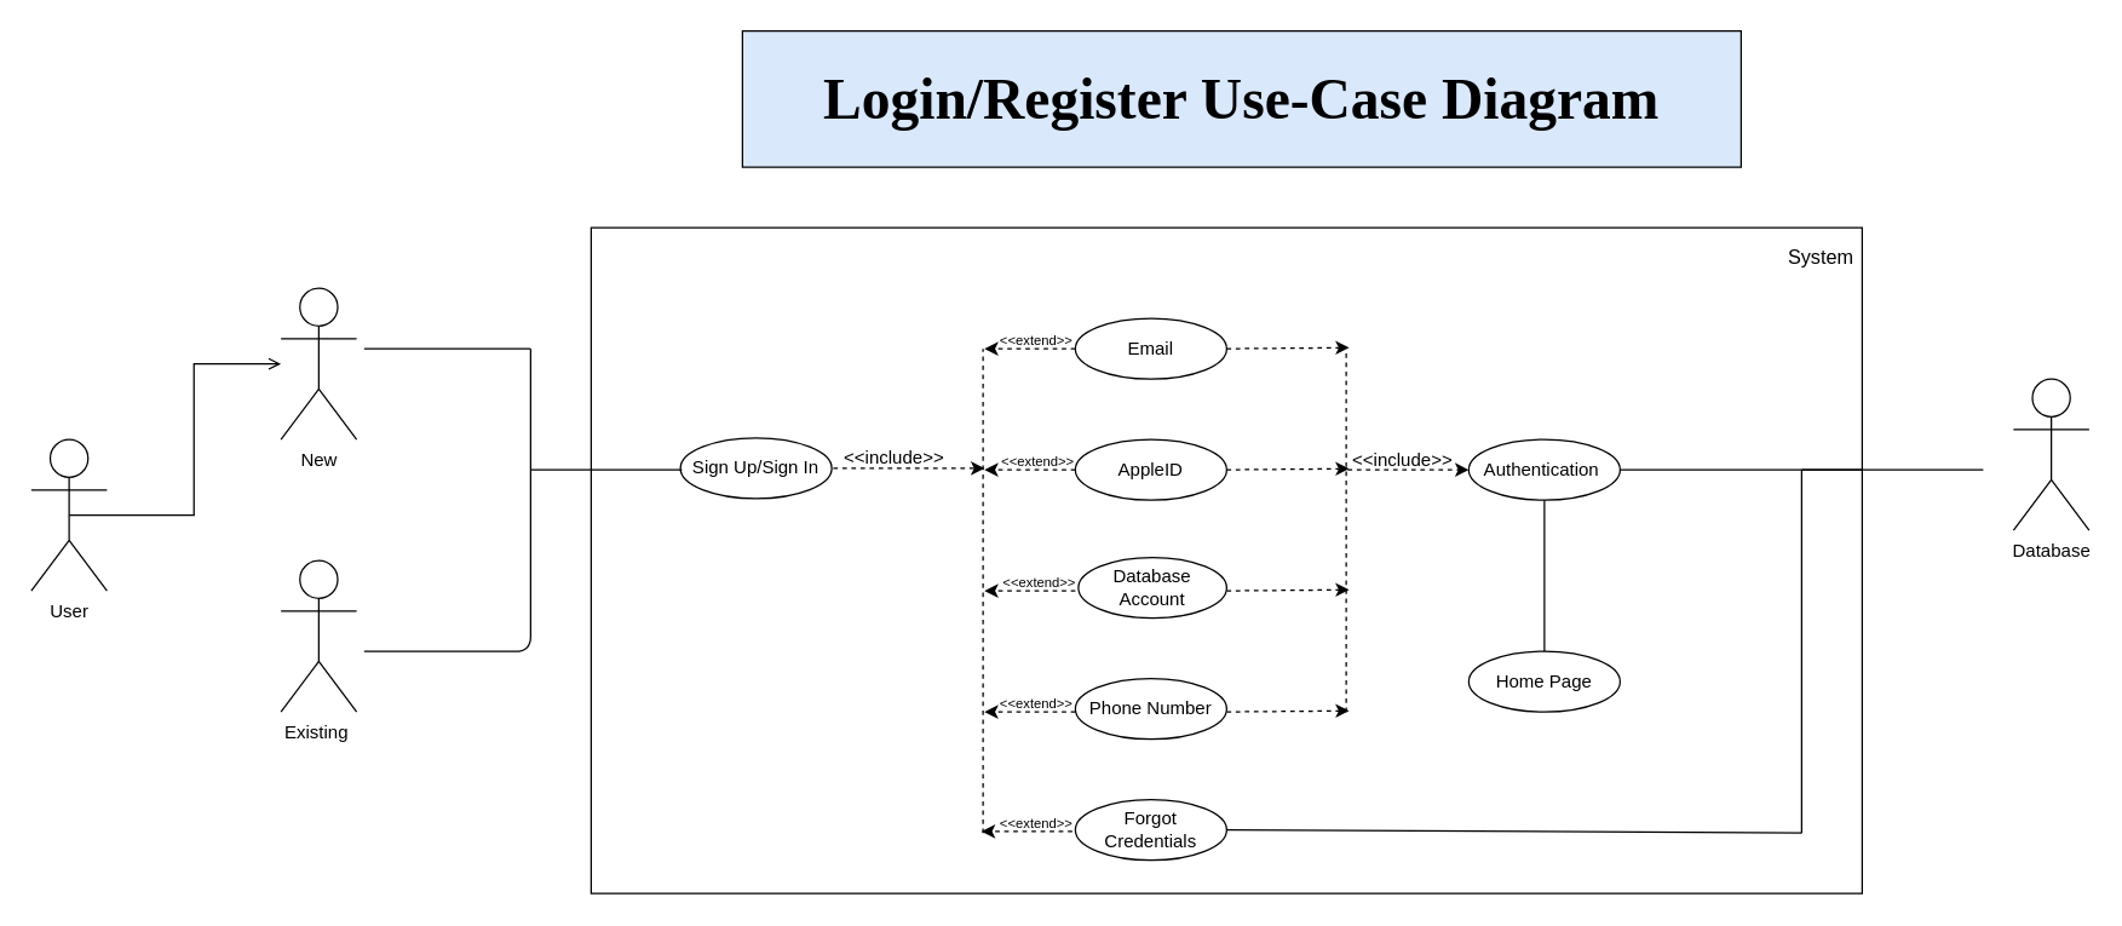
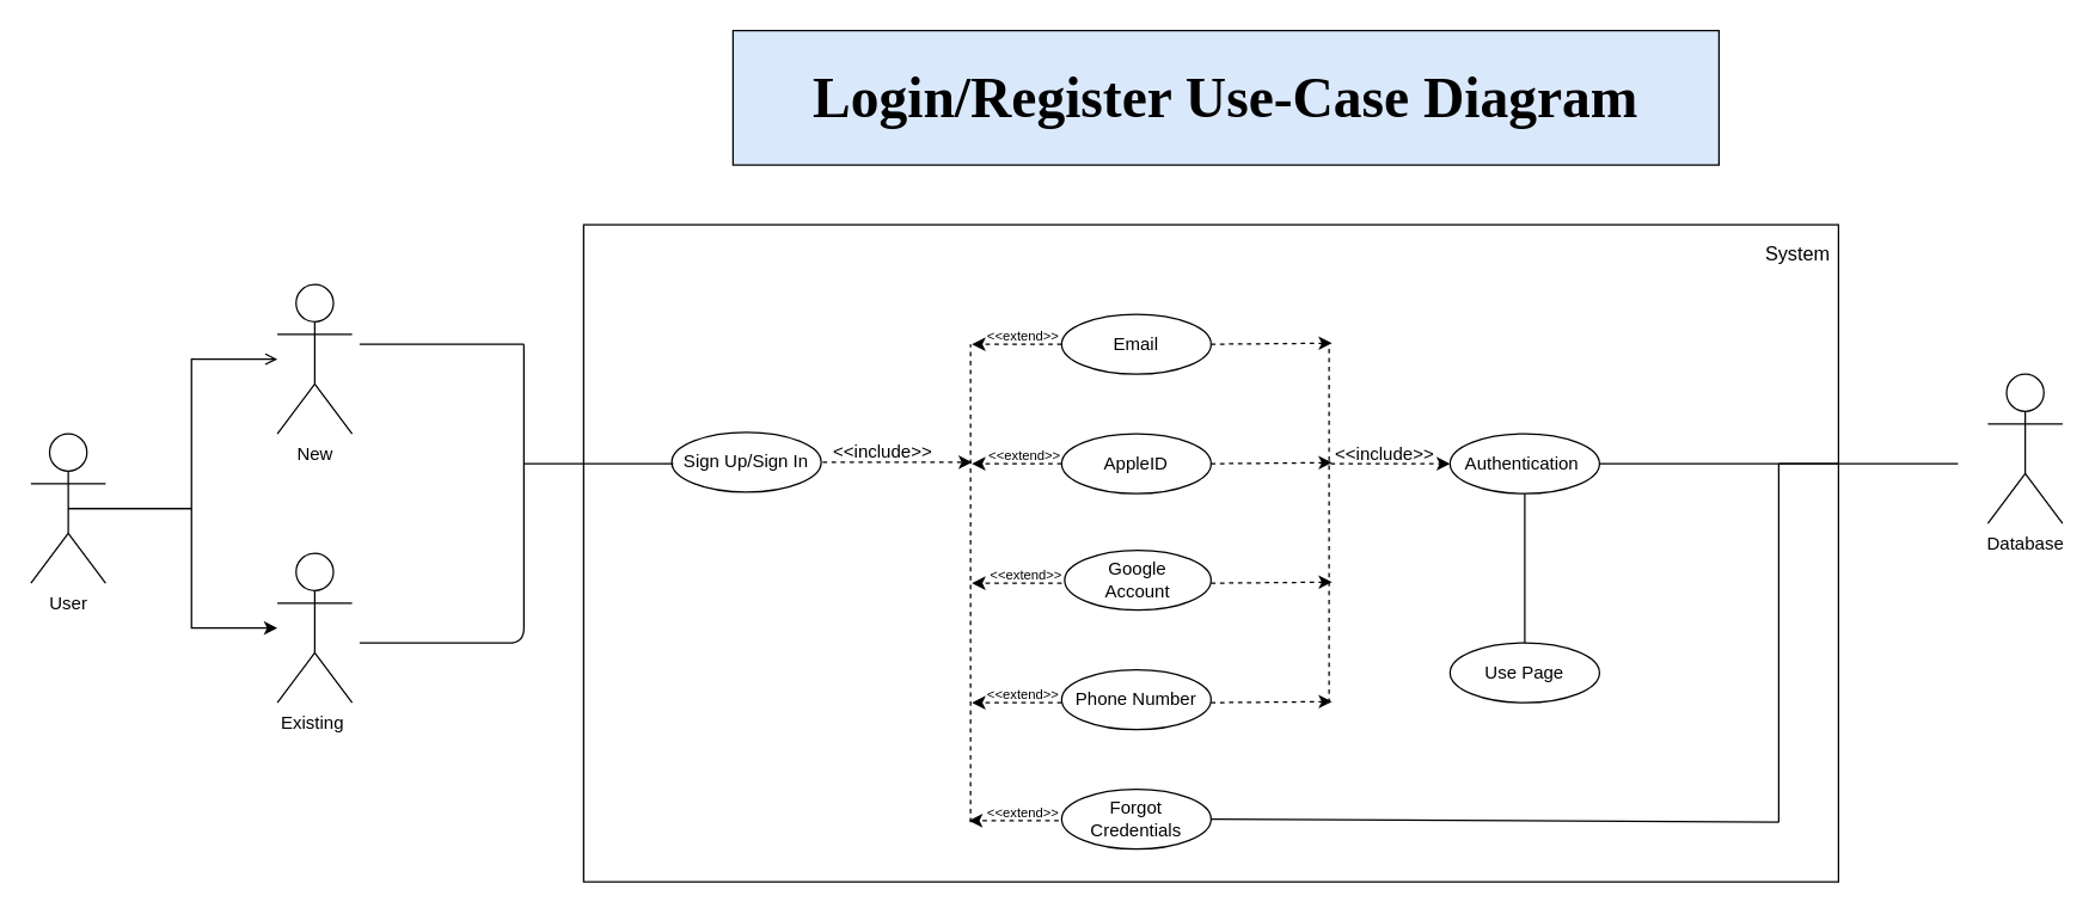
- <mxCell id="4" value="Database&lt;br&gt;Account" style="ellipse;whiteSpace=wrap;html=1;" parent="1" vertex="1"><mxGeometry x="712" y="368" width="98" height="40" as="geometry" /></mxCell>
+ <mxCell id="4" value="Google&lt;br&gt;Account" style="ellipse;whiteSpace=wrap;html=1;" parent="1" vertex="1"><mxGeometry x="712" y="368" width="98" height="40" as="geometry" /></mxCell>
+ <mxCell id="5" style="edgeStyle=orthogonalEdgeStyle;rounded=0;orthogonalLoop=1;jettySize=auto;html=1;exitX=0.5;exitY=0.5;exitDx=0;exitDy=0;exitPerimeter=0;" parent="1" source="7" target="11" edge="1"><mxGeometry relative="1" as="geometry" /></mxCell>
- <mxCell id="34" value="Home Page" style="ellipse;whiteSpace=wrap;html=1;" parent="1" vertex="1"><mxGeometry x="970" y="430" width="100" height="40" as="geometry" /></mxCell>
+ <mxCell id="34" value="Use Page" style="ellipse;whiteSpace=wrap;html=1;" parent="1" vertex="1"><mxGeometry x="970" y="430" width="100" height="40" as="geometry" /></mxCell>
